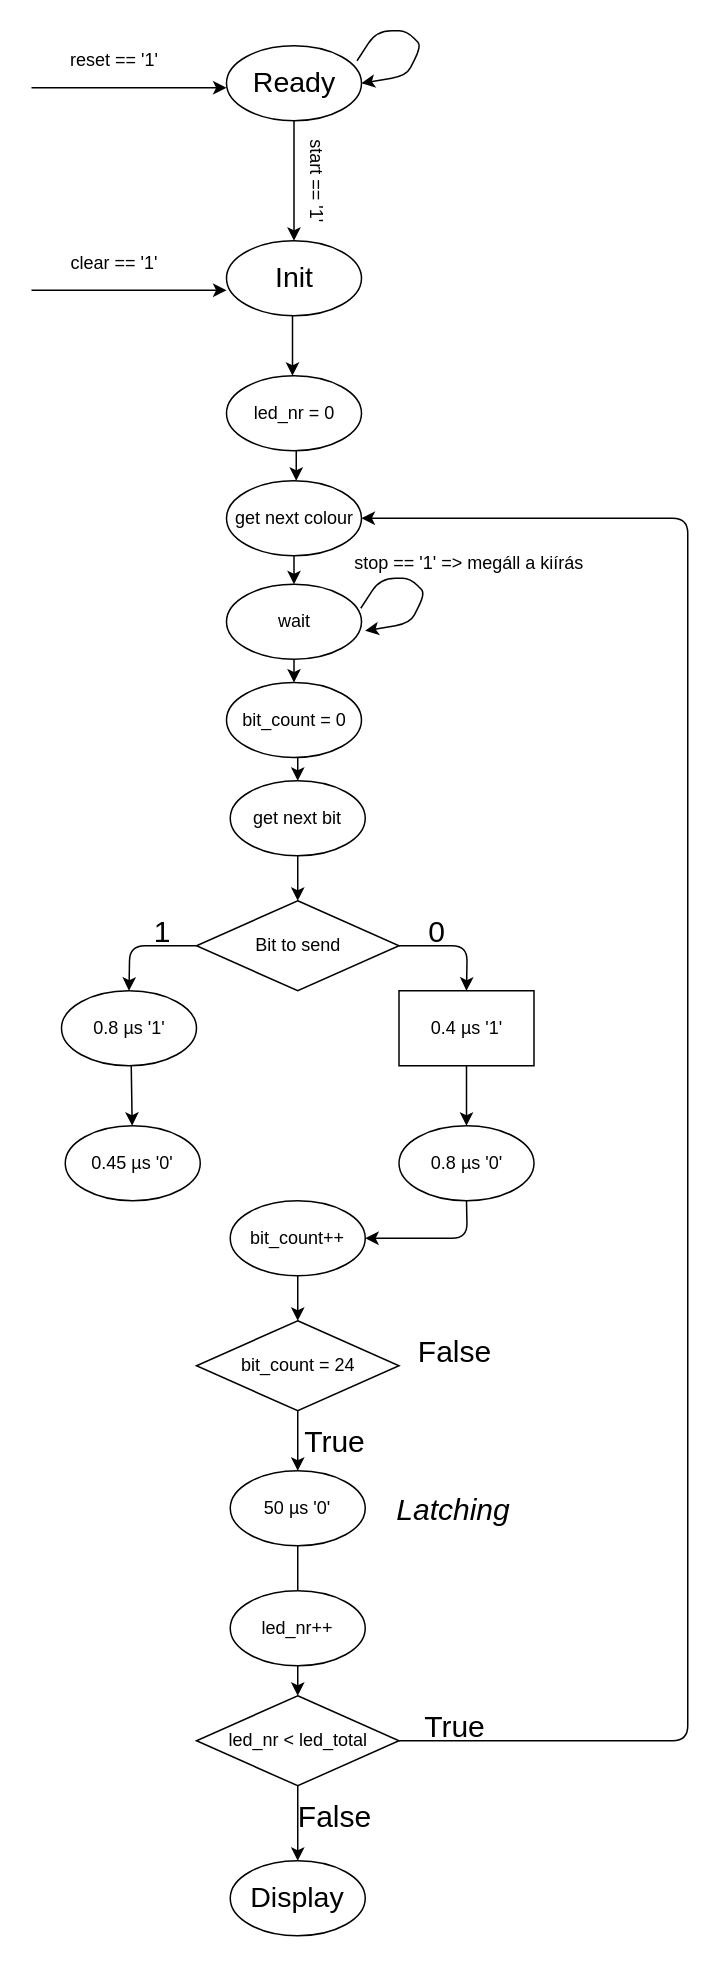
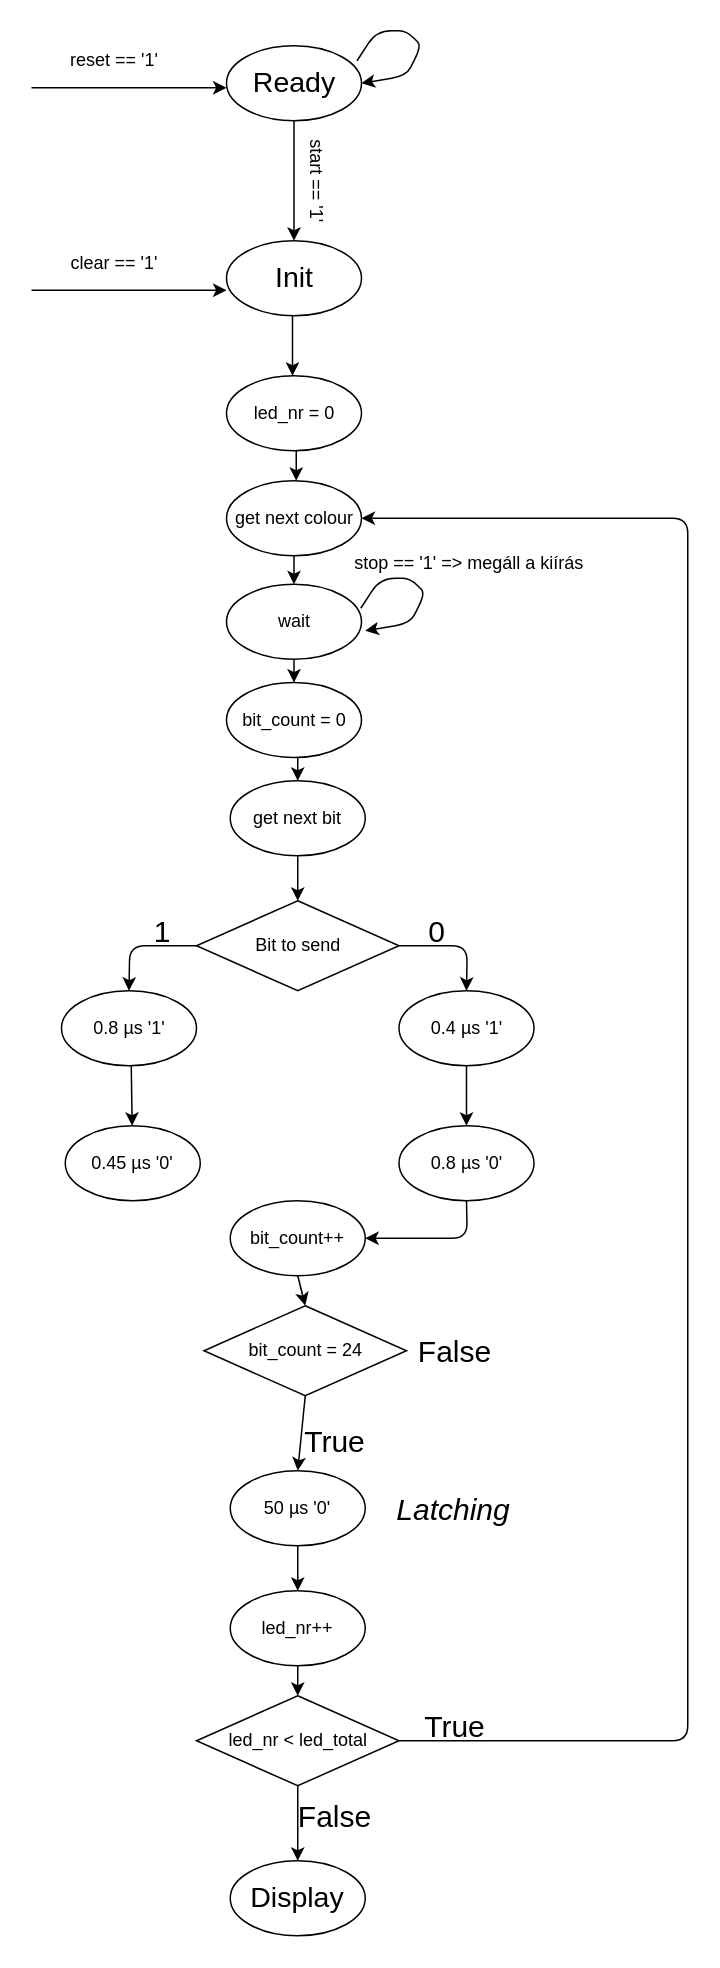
- <mxCell id="20" value="0.4 µs '1'" style="whiteSpace=wrap;html=1;rounded=0;" vertex="1" parent="1"><mxGeometry x="265.5" y="660" width="90" height="50" as="geometry" /></mxCell>
+ <mxCell id="20" value="0.4 µs '1'" style="ellipse;whiteSpace=wrap;html=1;" vertex="1" parent="1"><mxGeometry x="265.5" y="660" width="90" height="50" as="geometry" /></mxCell>
- <mxCell id="17" value="bit_count = 24" style="rhombus;whiteSpace=wrap;html=1;" vertex="1" parent="1"><mxGeometry x="130.5" y="880" width="135" height="60" as="geometry" /></mxCell>
+ <mxCell id="17" value="bit_count = 24" style="rhombus;whiteSpace=wrap;html=1;" vertex="1" parent="1"><mxGeometry x="135.5" y="870" width="135" height="60" as="geometry" /></mxCell>
- <mxCell id="42" value="" style="endArrow=none;html=1;fontSize=20;exitX=0.5;exitY=1;exitDx=0;exitDy=0;" edge="1" parent="1" source="32" target="40"><mxGeometry width="50" height="50" relative="1" as="geometry"><mxPoint x="349" y="1110" as="sourcePoint" /><mxPoint x="399" y="1060" as="targetPoint" /></mxGeometry></mxCell>
+ <mxCell id="42" value="" style="endArrow=classic;html=1;fontSize=20;exitX=0.5;exitY=1;exitDx=0;exitDy=0;" edge="1" parent="1" source="32" target="40"><mxGeometry width="50" height="50" relative="1" as="geometry"><mxPoint x="349" y="1110" as="sourcePoint" /><mxPoint x="399" y="1060" as="targetPoint" /></mxGeometry></mxCell>
